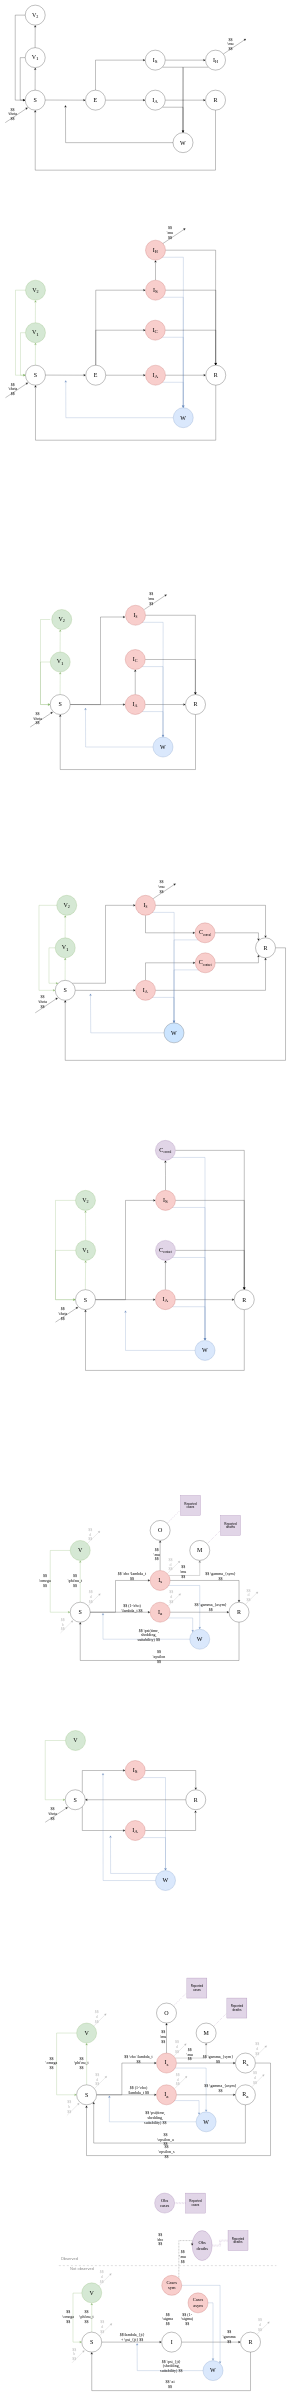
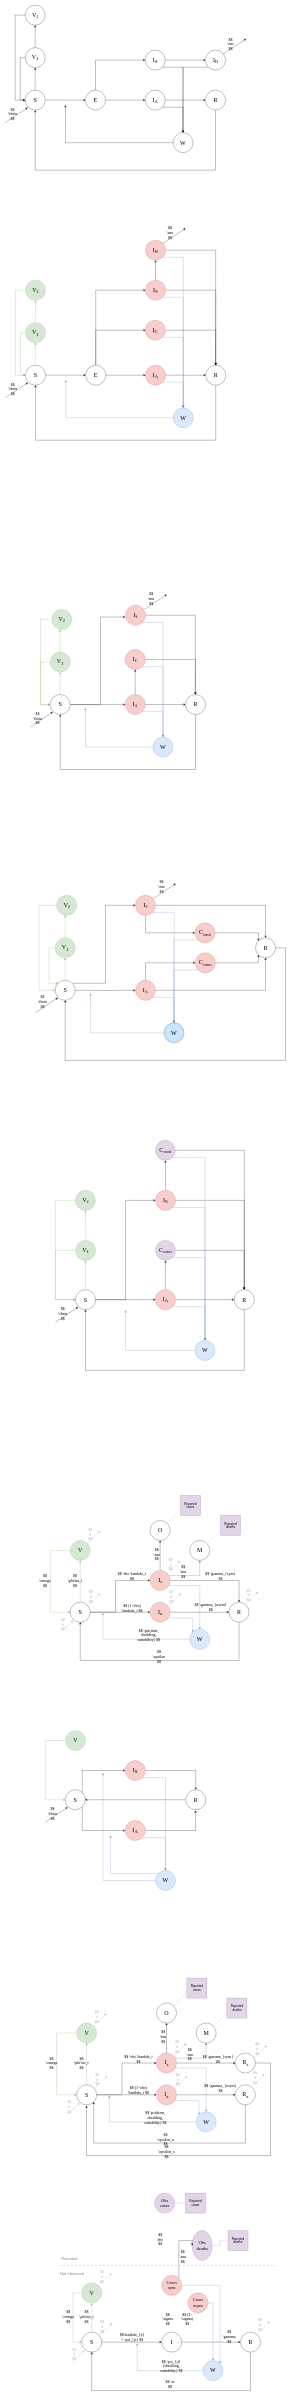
- <mxCell id="296" style="edgeStyle=orthogonalEdgeStyle;rounded=0;orthogonalLoop=1;jettySize=auto;html=1;exitX=1;exitY=0;exitDx=0;exitDy=0;entryX=0;entryY=0.5;entryDx=0;entryDy=0;dashed=1;" edge="1" parent="1" source="297" target="279"><mxGeometry relative="1" as="geometry"><Array as="points"><mxPoint x="715" y="8960" /></Array></mxGeometry></mxCell>
+ <mxCell id="296" style="edgeStyle=orthogonalEdgeStyle;rounded=0;orthogonalLoop=1;jettySize=auto;html=1;exitX=1;exitY=0;exitDx=0;exitDy=0;entryX=0;entryY=0.5;entryDx=0;entryDy=0;" edge="1" parent="1" source="297" target="279"><mxGeometry relative="1" as="geometry"><Array as="points"><mxPoint x="715" y="8960" /></Array></mxGeometry></mxCell>
- <mxCell id="309" value="Observed" style="text;html=1;strokeColor=none;fillColor=none;align=center;verticalAlign=middle;whiteSpace=wrap;overflow=hidden;fontSize=16;fontColor=#808080;" vertex="1" parent="1"><mxGeometry x="236.5" y="9020" width="80" height="20" as="geometry" /></mxCell>
+ <mxCell id="309" value="Reported" style="text;html=1;strokeColor=none;fillColor=none;align=center;verticalAlign=middle;whiteSpace=wrap;overflow=hidden;fontSize=16;fontColor=#808080;" vertex="1" parent="1"><mxGeometry x="236.5" y="9020" width="80" height="20" as="geometry" /></mxCell>
- <mxCell id="310" value="Not observed" style="text;html=1;strokeColor=none;fillColor=none;align=center;verticalAlign=middle;whiteSpace=wrap;overflow=hidden;fontSize=16;fontColor=#808080;" vertex="1" parent="1"><mxGeometry x="269.5" y="9059" width="115" height="20" as="geometry" /></mxCell>
+ <mxCell id="310" value="Not observed" style="text;html=1;strokeColor=none;fillColor=none;align=center;verticalAlign=middle;whiteSpace=wrap;overflow=hidden;fontSize=16;fontColor=#808080;" vertex="1" parent="1"><mxGeometry x="229.5" y="9079" width="115" height="20" as="geometry" /></mxCell>
